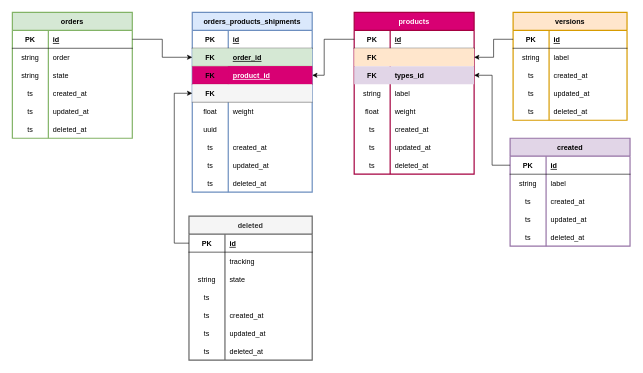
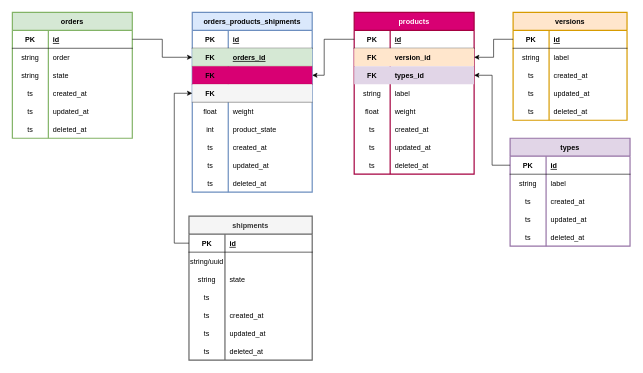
+ <mxCell id="8" value="version_id" style="shape=partialRectangle;connectable=0;fillColor=none;top=0;left=0;bottom=0;right=0;align=left;spacingLeft=6;overflow=hidden;fontStyle=1" parent="6" vertex="1"><mxGeometry x="60" width="140" height="30" as="geometry"><mxRectangle width="140" height="30" as="alternateBounds" /></mxGeometry></mxCell>
- <mxCell id="107" value="order_id" style="shape=partialRectangle;connectable=0;fillColor=none;top=0;left=0;bottom=0;right=0;align=left;spacingLeft=6;fontStyle=5;overflow=hidden;fontColor=default;" vertex="1" parent="105"><mxGeometry x="60" width="140" height="30" as="geometry"><mxRectangle width="140" height="30" as="alternateBounds" /></mxGeometry></mxCell>
+ <mxCell id="107" value="orders_id" style="shape=partialRectangle;connectable=0;fillColor=none;top=0;left=0;bottom=0;right=0;align=left;spacingLeft=6;fontStyle=5;overflow=hidden;fontColor=default;" vertex="1" parent="105"><mxGeometry x="60" width="140" height="30" as="geometry"><mxRectangle width="140" height="30" as="alternateBounds" /></mxGeometry></mxCell>
- <mxCell id="110" value="product_id" style="shape=partialRectangle;connectable=0;fillColor=#d80073;top=0;left=0;bottom=0;right=0;align=left;spacingLeft=6;fontStyle=5;overflow=hidden;strokeColor=#A50040;fontColor=#ffffff;" vertex="1" parent="108"><mxGeometry x="60" width="140" height="30" as="geometry"><mxRectangle width="140" height="30" as="alternateBounds" /></mxGeometry></mxCell>
+ <mxCell id="118" value="product_state" style="shape=partialRectangle;connectable=0;fillColor=none;top=0;left=0;bottom=0;right=0;align=left;spacingLeft=6;overflow=hidden;" vertex="1" parent="116"><mxGeometry x="60" width="140" height="30" as="geometry"><mxRectangle width="140" height="30" as="alternateBounds" /></mxGeometry></mxCell>
- <mxCell id="117" value="uuid" style="shape=partialRectangle;connectable=0;fillColor=none;top=0;left=0;bottom=0;right=0;editable=1;overflow=hidden;" vertex="1" parent="116"><mxGeometry width="60" height="30" as="geometry"><mxRectangle width="60" height="30" as="alternateBounds" /></mxGeometry></mxCell>
+ <mxCell id="117" value="int" style="shape=partialRectangle;connectable=0;fillColor=none;top=0;left=0;bottom=0;right=0;editable=1;overflow=hidden;" vertex="1" parent="116"><mxGeometry width="60" height="30" as="geometry"><mxRectangle width="60" height="30" as="alternateBounds" /></mxGeometry></mxCell>
- <mxCell id="46" value="created" style="shape=table;startSize=30;container=1;collapsible=1;childLayout=tableLayout;fixedRows=1;rowLines=0;fontStyle=1;align=center;resizeLast=1;fillColor=#e1d5e7;strokeColor=#9673a6;swimlaneFillColor=none;strokeWidth=2;" parent="1" vertex="1"><mxGeometry x="850" y="230" width="200" height="180" as="geometry" /></mxCell>
+ <mxCell id="46" value="types" style="shape=table;startSize=30;container=1;collapsible=1;childLayout=tableLayout;fixedRows=1;rowLines=0;fontStyle=1;align=center;resizeLast=1;fillColor=#e1d5e7;strokeColor=#9673a6;swimlaneFillColor=none;strokeWidth=2;" parent="1" vertex="1"><mxGeometry x="850" y="230" width="200" height="180" as="geometry" /></mxCell>
- <mxCell id="78" value="deleted" style="shape=table;startSize=30;container=1;collapsible=1;childLayout=tableLayout;fixedRows=1;rowLines=0;fontStyle=1;align=center;resizeLast=1;fillColor=#f5f5f5;strokeColor=#666666;swimlaneFillColor=none;strokeWidth=2;fontColor=#333333;" parent="1" vertex="1"><mxGeometry x="314.5" y="360" width="205.5" height="240" as="geometry" /></mxCell>
+ <mxCell id="78" value="shipments" style="shape=table;startSize=30;container=1;collapsible=1;childLayout=tableLayout;fixedRows=1;rowLines=0;fontStyle=1;align=center;resizeLast=1;fillColor=#f5f5f5;strokeColor=#666666;swimlaneFillColor=none;strokeWidth=2;fontColor=#333333;" parent="1" vertex="1"><mxGeometry x="314.5" y="360" width="205.5" height="240" as="geometry" /></mxCell>
+ <mxCell id="83" value="string/uuid" style="shape=partialRectangle;connectable=0;fillColor=none;top=0;left=0;bottom=0;right=0;editable=1;overflow=hidden;" parent="82" vertex="1"><mxGeometry width="60" height="30" as="geometry"><mxRectangle width="60" height="30" as="alternateBounds" /></mxGeometry></mxCell>
- <mxCell id="84" value="tracking" style="shape=partialRectangle;connectable=0;fillColor=none;top=0;left=0;bottom=0;right=0;align=left;spacingLeft=6;overflow=hidden;" parent="82" vertex="1"><mxGeometry x="60" width="145.5" height="30" as="geometry"><mxRectangle width="145.5" height="30" as="alternateBounds" /></mxGeometry></mxCell>
